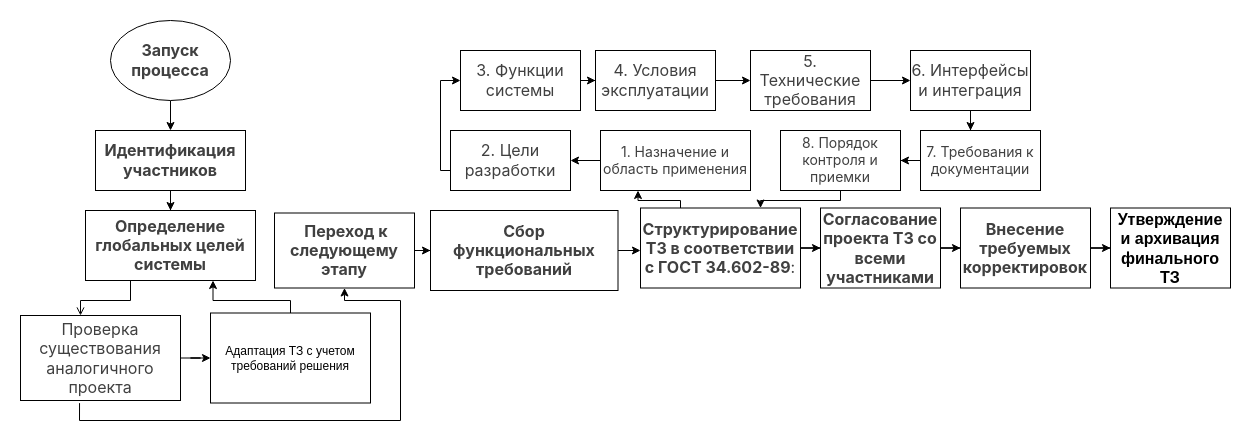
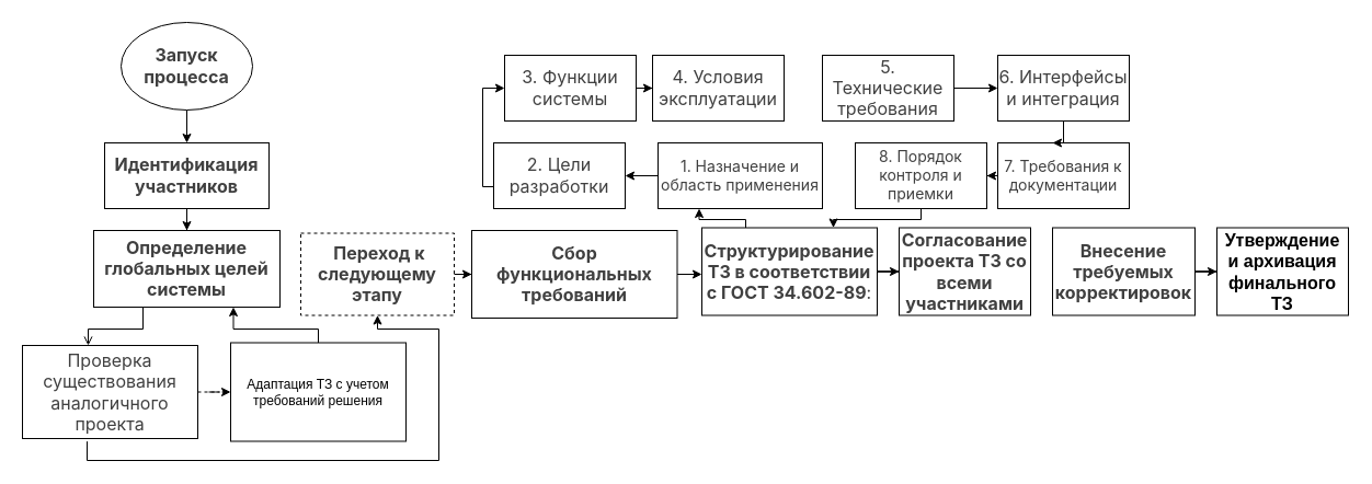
- <mxCell id="26" value="" style="edgeStyle=orthogonalEdgeStyle;rounded=0;orthogonalLoop=1;jettySize=auto;html=1;" edge="1" parent="1" source="27" target="29"><mxGeometry relative="1" as="geometry" /></mxCell>
- <mxCell id="32" value="&lt;span style=&quot;color: rgb(64, 64, 64); font-family: DeepSeek-CJK-patch, Inter, system-ui, -apple-system, BlinkMacSystemFont, &amp;quot;Segoe UI&amp;quot;, Roboto, &amp;quot;Noto Sans&amp;quot;, Ubuntu, Cantarell, &amp;quot;Helvetica Neue&amp;quot;, Oxygen, &amp;quot;Open Sans&amp;quot;, sans-serif; text-align: left; background-color: rgb(255, 255, 255);&quot;&gt;&lt;font style=&quot;font-size: 14px;&quot;&gt;7. Требования к документации&lt;/font&gt;&lt;/span&gt;" style="whiteSpace=wrap;html=1;rounded=0;" vertex="1" parent="1"><mxGeometry x="920" y="130" width="120" height="60" as="geometry" /></mxCell>
+ <mxCell id="32" value="&lt;span style=&quot;color: rgb(64, 64, 64); font-family: DeepSeek-CJK-patch, Inter, system-ui, -apple-system, BlinkMacSystemFont, &amp;quot;Segoe UI&amp;quot;, Roboto, &amp;quot;Noto Sans&amp;quot;, Ubuntu, Cantarell, &amp;quot;Helvetica Neue&amp;quot;, Oxygen, &amp;quot;Open Sans&amp;quot;, sans-serif; text-align: left; background-color: rgb(255, 255, 255);&quot;&gt;&lt;font style=&quot;font-size: 14px;&quot;&gt;7. Требования к документации&lt;/font&gt;&lt;/span&gt;" style="whiteSpace=wrap;html=1;rounded=0;" vertex="1" parent="1"><mxGeometry x="910" y="130" width="120" height="60" as="geometry" /></mxCell>
- <mxCell id="35" value="" style="edgeStyle=orthogonalEdgeStyle;rounded=0;orthogonalLoop=1;jettySize=auto;html=1;" edge="1" parent="1" source="36" target="38"><mxGeometry relative="1" as="geometry" /></mxCell>
- <mxCell id="9" value="&lt;span style=&quot;color: rgb(64, 64, 64); font-family: DeepSeek-CJK-patch, Inter, system-ui, -apple-system, BlinkMacSystemFont, &amp;quot;Segoe UI&amp;quot;, Roboto, &amp;quot;Noto Sans&amp;quot;, Ubuntu, Cantarell, &amp;quot;Helvetica Neue&amp;quot;, Oxygen, &amp;quot;Open Sans&amp;quot;, sans-serif; font-size: 16.002px; text-align: left; background-color: rgb(255, 255, 255);&quot;&gt;&lt;b&gt;&amp;nbsp;Переход к следующему этапу&lt;/b&gt;&lt;/span&gt;" style="rounded=0;whiteSpace=wrap;html=1;" vertex="1" parent="1"><mxGeometry x="274" y="212.5" width="140" height="75" as="geometry" /></mxCell>
+ <mxCell id="9" value="&lt;span style=&quot;color: rgb(64, 64, 64); font-family: DeepSeek-CJK-patch, Inter, system-ui, -apple-system, BlinkMacSystemFont, &amp;quot;Segoe UI&amp;quot;, Roboto, &amp;quot;Noto Sans&amp;quot;, Ubuntu, Cantarell, &amp;quot;Helvetica Neue&amp;quot;, Oxygen, &amp;quot;Open Sans&amp;quot;, sans-serif; font-size: 16.002px; text-align: left; background-color: rgb(255, 255, 255);&quot;&gt;&lt;b&gt;&amp;nbsp;Переход к следующему этапу&lt;/b&gt;&lt;/span&gt;" style="rounded=0;whiteSpace=wrap;html=1;dashed=1;" vertex="1" parent="1"><mxGeometry x="274" y="212.5" width="140" height="75" as="geometry" /></mxCell>
- <mxCell id="12" value="" style="edgeStyle=orthogonalEdgeStyle;rounded=0;orthogonalLoop=1;jettySize=auto;html=1;" edge="1" parent="1" source="13" target="15"><mxGeometry relative="1" as="geometry" /></mxCell>
+ <mxCell id="12" value="" style="edgeStyle=orthogonalEdgeStyle;rounded=0;orthogonalLoop=1;jettySize=auto;html=1;dashed=1;" edge="1" parent="1" source="13" target="15"><mxGeometry relative="1" as="geometry" /></mxCell>
